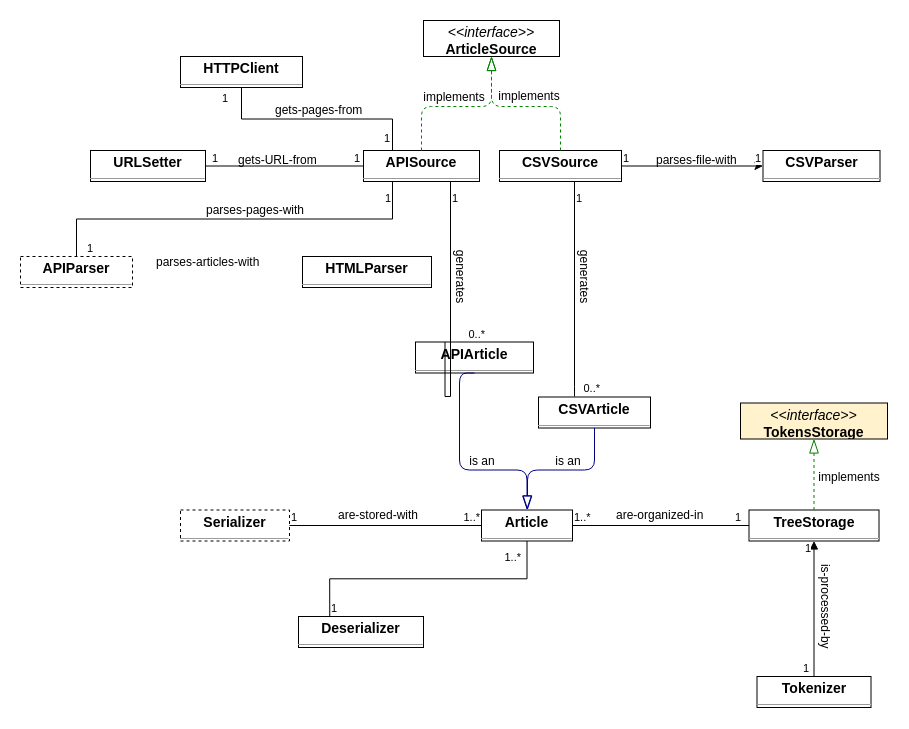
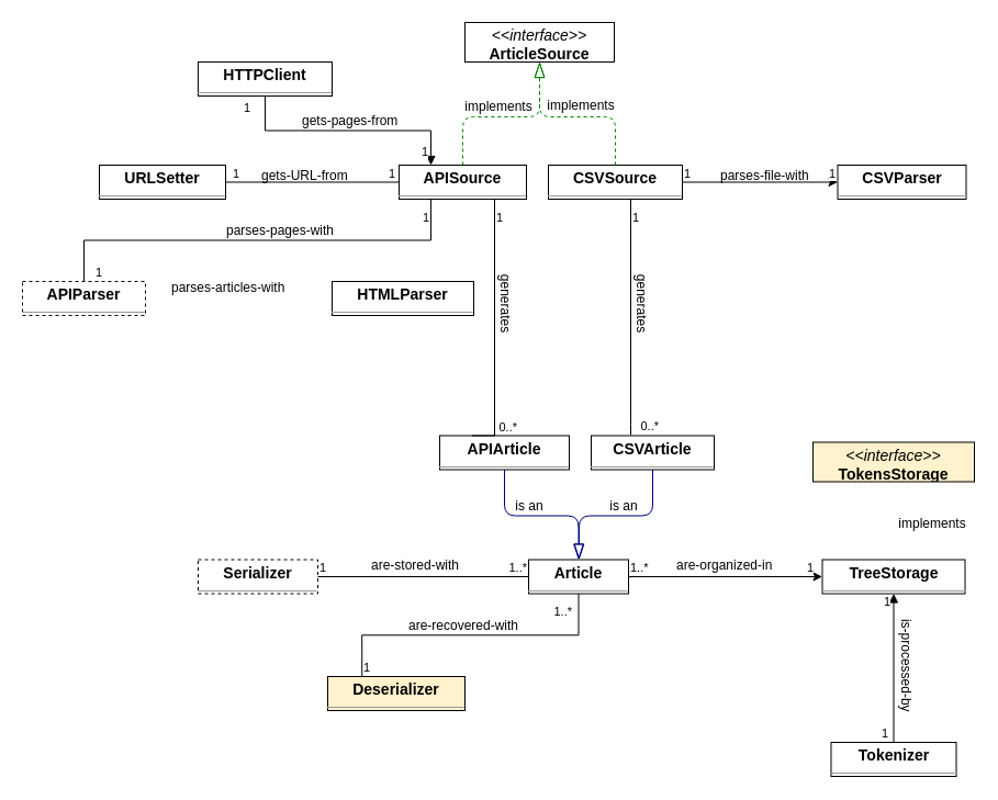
- <mxCell id="28" value="" style="endArrow=none;html=1;edgeStyle=orthogonalEdgeStyle;rounded=0;exitX=0.5;exitY=1;exitDx=0;exitDy=0;entryX=0.25;entryY=0;entryDx=0;entryDy=0;" parent="1" source="12" target="4" edge="1"><mxGeometry relative="1" as="geometry"><mxPoint x="250" y="186" as="sourcePoint" /><mxPoint x="410" y="186" as="targetPoint" /></mxGeometry></mxCell>
+ <mxCell id="28" value="" style="endArrow=block;html=1;edgeStyle=orthogonalEdgeStyle;rounded=0;exitX=0.5;exitY=1;exitDx=0;exitDy=0;entryX=0.25;entryY=0;entryDx=0;entryDy=0;" parent="1" source="12" target="4" edge="1"><mxGeometry relative="1" as="geometry"><mxPoint x="250" y="186" as="sourcePoint" /><mxPoint x="410" y="186" as="targetPoint" /></mxGeometry></mxCell>
- <mxCell id="7" value="&lt;p style=&quot;margin:0px;margin-top:4px;text-align:center;&quot;&gt;&lt;b&gt;APIArticle&lt;/b&gt;&lt;/p&gt;&lt;hr size=&quot;1&quot;&gt;" style="verticalAlign=top;align=left;overflow=fill;fontSize=14;fontFamily=Helvetica;html=1;rounded=0;shadow=0;comic=0;labelBackgroundColor=none;strokeWidth=1;" parent="1" vertex="1"><mxGeometry x="415" y="341.5" width="118" height="31" as="geometry" /></mxCell>
+ <mxCell id="7" value="&lt;p style=&quot;margin:0px;margin-top:4px;text-align:center;&quot;&gt;&lt;b&gt;APIArticle&lt;/b&gt;&lt;/p&gt;&lt;hr size=&quot;1&quot;&gt;" style="verticalAlign=top;align=left;overflow=fill;fontSize=14;fontFamily=Helvetica;html=1;rounded=0;shadow=0;comic=0;labelBackgroundColor=none;strokeWidth=1;" parent="1" vertex="1"><mxGeometry x="400" y="396.5" width="118" height="31" as="geometry" /></mxCell>
- <mxCell id="22" value="" style="html=1;rounded=1;edgeStyle=orthogonalEdgeStyle;dashed=1;startArrow=none;endArrow=blockThin;endSize=12;strokeColor=#008200;exitX=0.500;exitY=0.002;exitDx=0;exitDy=0;entryX=0.500;entryY=1.002;entryDx=0;entryDy=0;endFill=0;" parent="1" source="16" target="15" edge="1"><mxGeometry width="50" height="50" relative="1" as="geometry"><Array as="points" /></mxGeometry></mxCell>
- <mxCell id="61" value="" style="endArrow=none;html=1;edgeStyle=orthogonalEdgeStyle;rounded=0;exitX=1;exitY=0.5;exitDx=0;exitDy=0;entryX=0;entryY=0.5;entryDx=0;entryDy=0;" parent="1" source="5" target="16" edge="1"><mxGeometry relative="1" as="geometry"><mxPoint x="583" y="527" as="sourcePoint" /><mxPoint x="743" y="527" as="targetPoint" /></mxGeometry></mxCell>
+ <mxCell id="61" value="" style="endArrow=classic;html=1;edgeStyle=orthogonalEdgeStyle;rounded=0;exitX=1;exitY=0.5;exitDx=0;exitDy=0;entryX=0;entryY=0.5;entryDx=0;entryDy=0;" parent="1" source="5" target="16" edge="1"><mxGeometry relative="1" as="geometry"><mxPoint x="583" y="527" as="sourcePoint" /><mxPoint x="743" y="527" as="targetPoint" /></mxGeometry></mxCell>
+ <mxCell id="60" value="are-recovered-with" style="text;strokeColor=none;fillColor=none;align=left;verticalAlign=top;spacingLeft=4;spacingRight=4;overflow=hidden;rotatable=0;points=[[0,0.5],[1,0.5]];portConstraint=eastwest;whiteSpace=wrap;html=1;" parent="1" vertex="1"><mxGeometry x="366" y="556" width="124" height="26" as="geometry" /></mxCell>
- <mxCell id="10" value="&lt;p style=&quot;margin:0px;margin-top:4px;text-align:center;&quot;&gt;&lt;b&gt;Deserializer&lt;/b&gt;&lt;/p&gt;&lt;hr size=&quot;1&quot;/&gt;" style="verticalAlign=top;align=left;overflow=fill;fontSize=14;fontFamily=Helvetica;html=1;rounded=0;shadow=0;comic=0;labelBackgroundColor=none;strokeWidth=1;" parent="1" vertex="1"><mxGeometry x="298" y="616" width="125" height="31" as="geometry" /></mxCell>
+ <mxCell id="10" value="&lt;p style=&quot;margin:0px;margin-top:4px;text-align:center;&quot;&gt;&lt;b&gt;Deserializer&lt;/b&gt;&lt;/p&gt;&lt;hr size=&quot;1&quot;/&gt;" style="verticalAlign=top;align=left;overflow=fill;fontSize=14;fontFamily=Helvetica;html=1;rounded=0;shadow=0;comic=0;labelBackgroundColor=none;strokeWidth=1;fillColor=#fff2cc;" parent="1" vertex="1"><mxGeometry x="298" y="616" width="125" height="31" as="geometry" /></mxCell>
